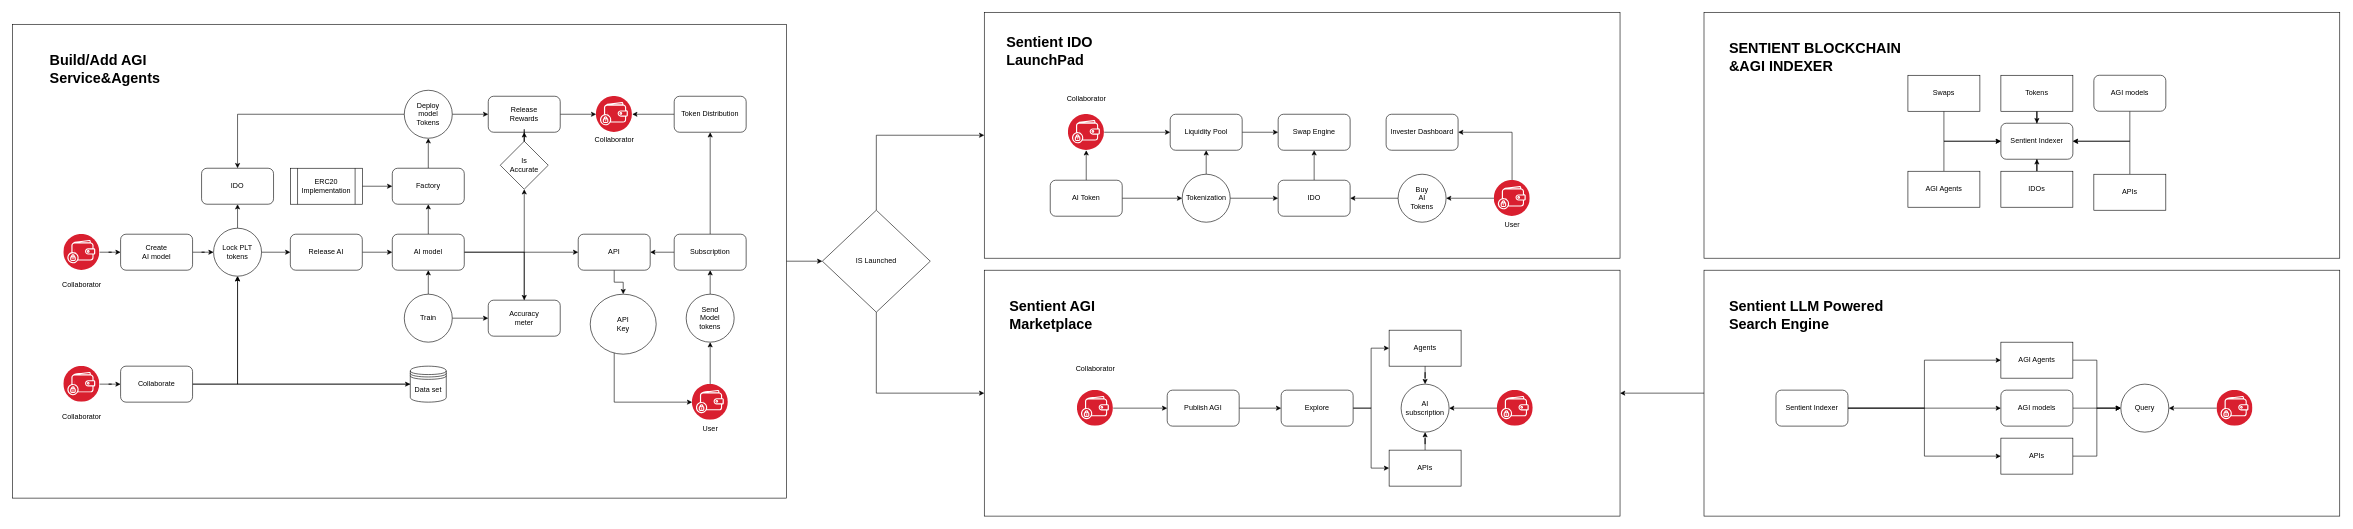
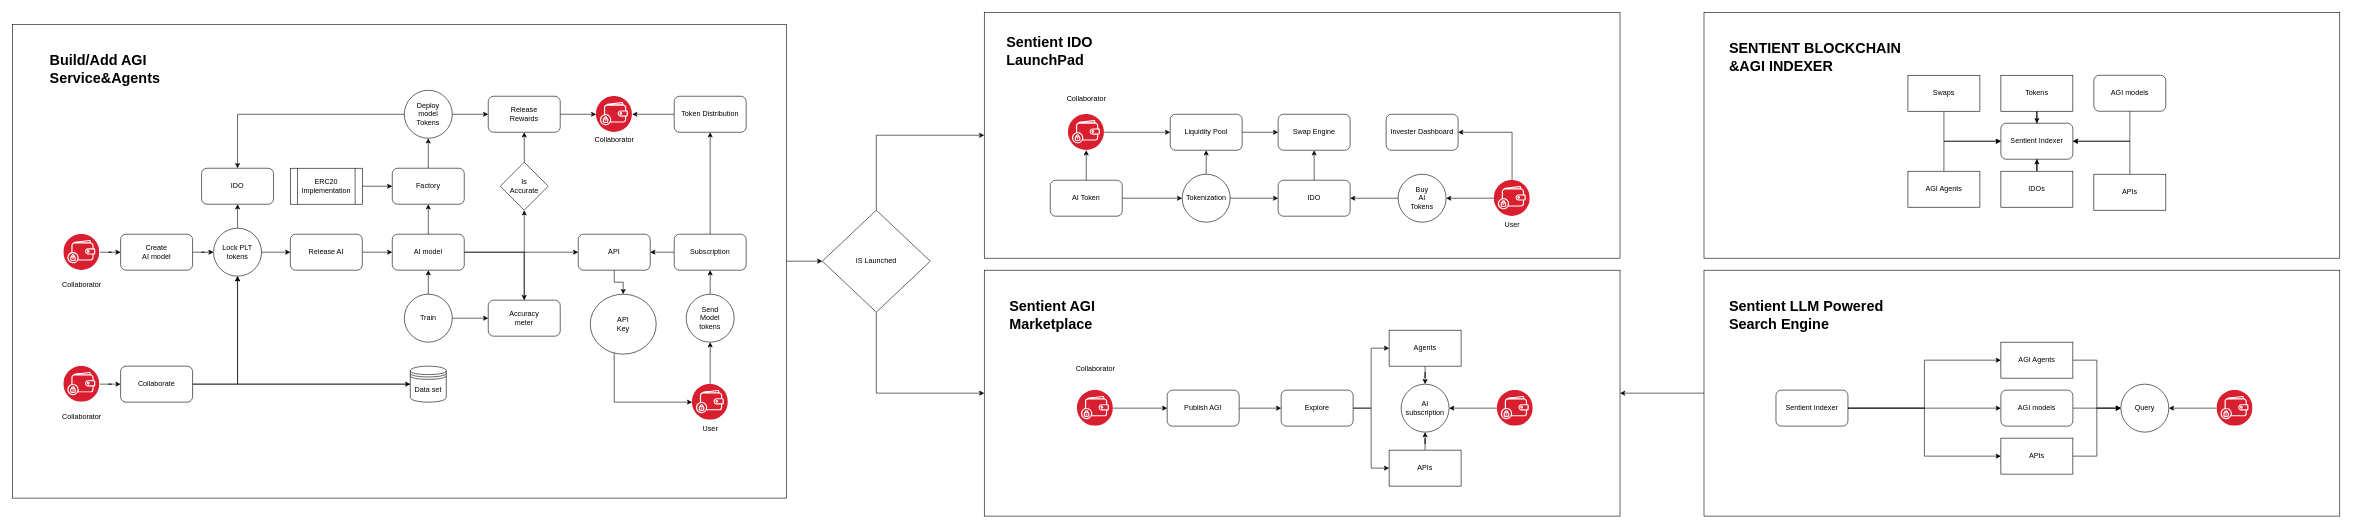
- <mxCell id="59" value="Is&lt;br&gt;Accurate" style="rhombus;whiteSpace=wrap;html=1;" parent="1" vertex="1"><mxGeometry x="833" y="235" width="80" height="80" as="geometry" /></mxCell>
+ <mxCell id="59" value="Is&lt;br&gt;Accurate" style="rhombus;whiteSpace=wrap;html=1;" parent="1" vertex="1"><mxGeometry x="833" y="270" width="80" height="80" as="geometry" /></mxCell>
